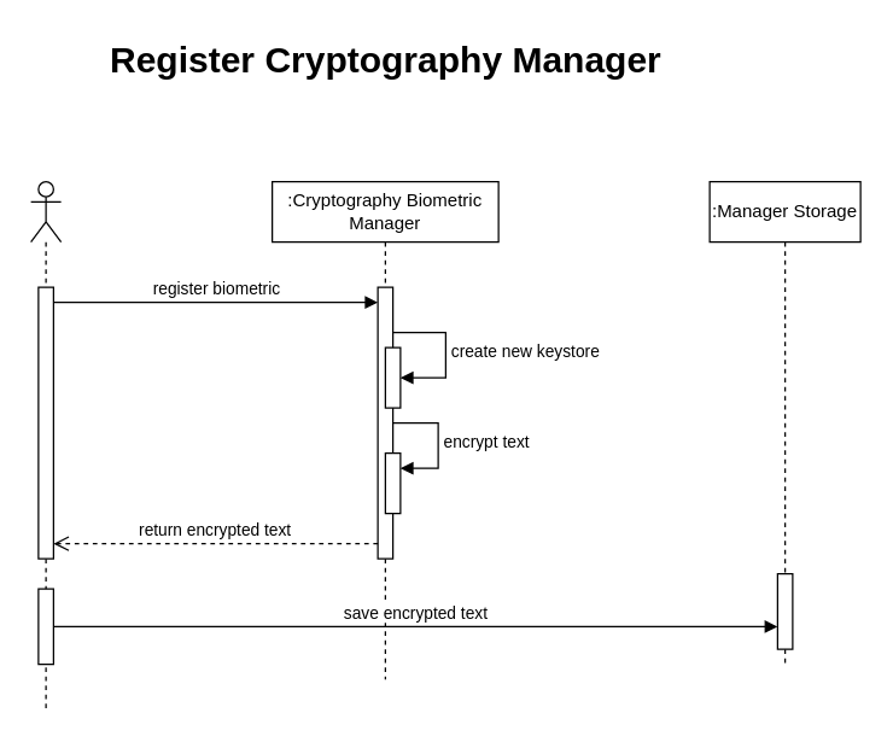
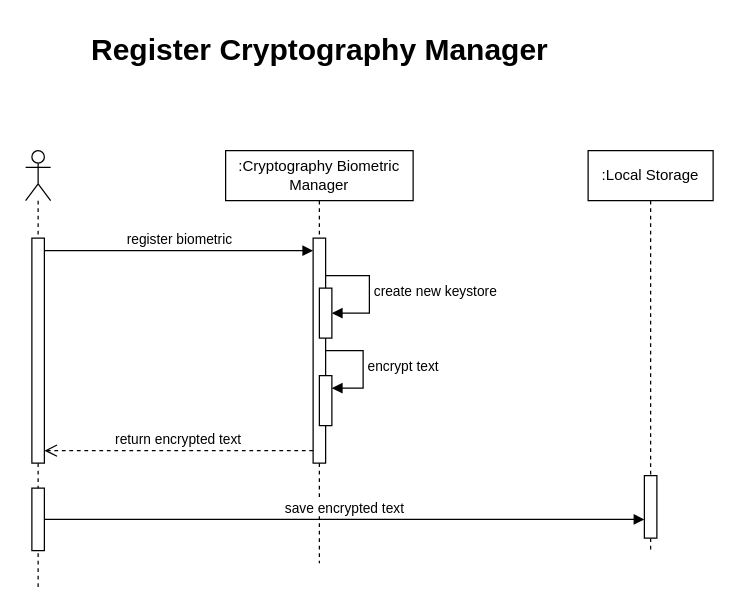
- <mxCell id="12" value=":Manager Storage" style="shape=umlLifeline;perimeter=lifelinePerimeter;whiteSpace=wrap;html=1;container=1;dropTarget=0;collapsible=0;recursiveResize=0;outlineConnect=0;portConstraint=eastwest;newEdgeStyle={&quot;curved&quot;:0,&quot;rounded&quot;:0};" parent="1" vertex="1"><mxGeometry x="470" y="120" width="100" height="320" as="geometry" /></mxCell>
+ <mxCell id="12" value=":Local Storage" style="shape=umlLifeline;perimeter=lifelinePerimeter;whiteSpace=wrap;html=1;container=1;dropTarget=0;collapsible=0;recursiveResize=0;outlineConnect=0;portConstraint=eastwest;newEdgeStyle={&quot;curved&quot;:0,&quot;rounded&quot;:0};" parent="1" vertex="1"><mxGeometry x="470" y="120" width="100" height="320" as="geometry" /></mxCell>
